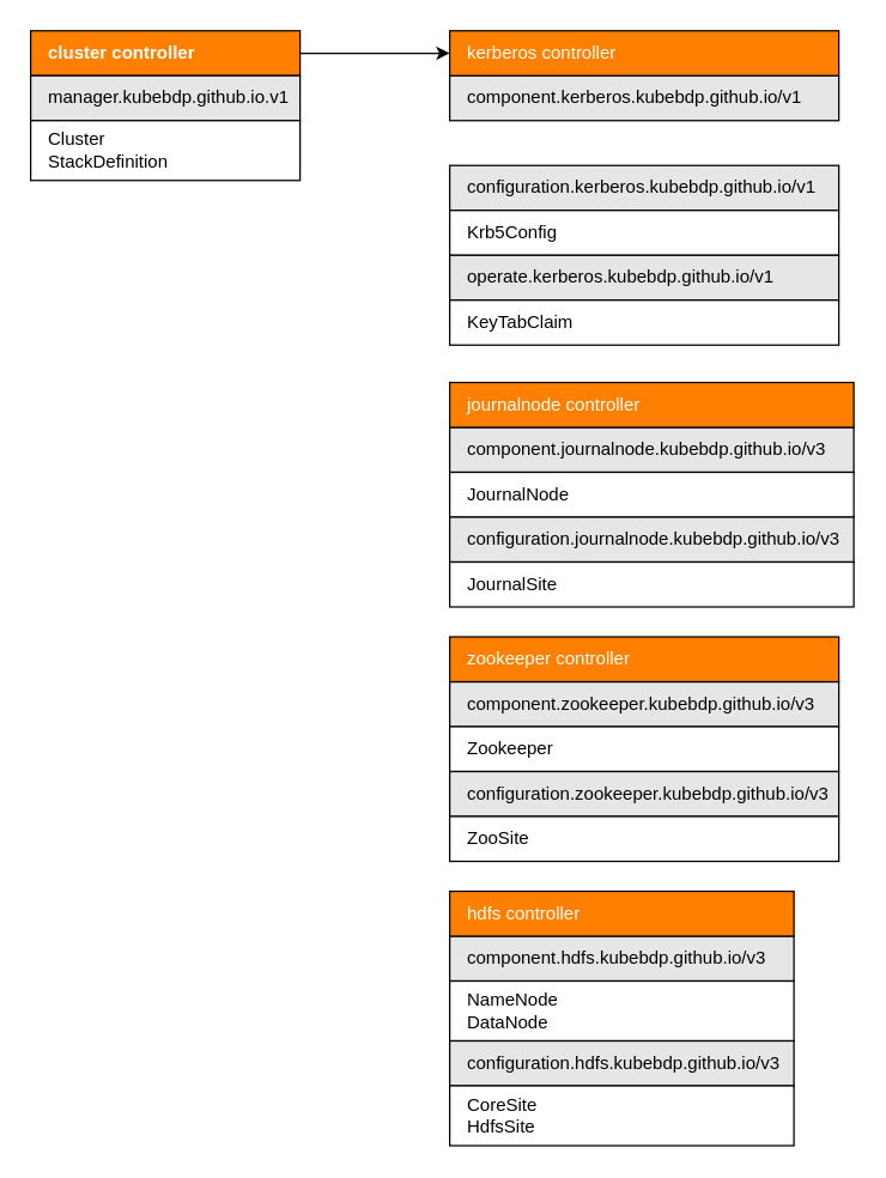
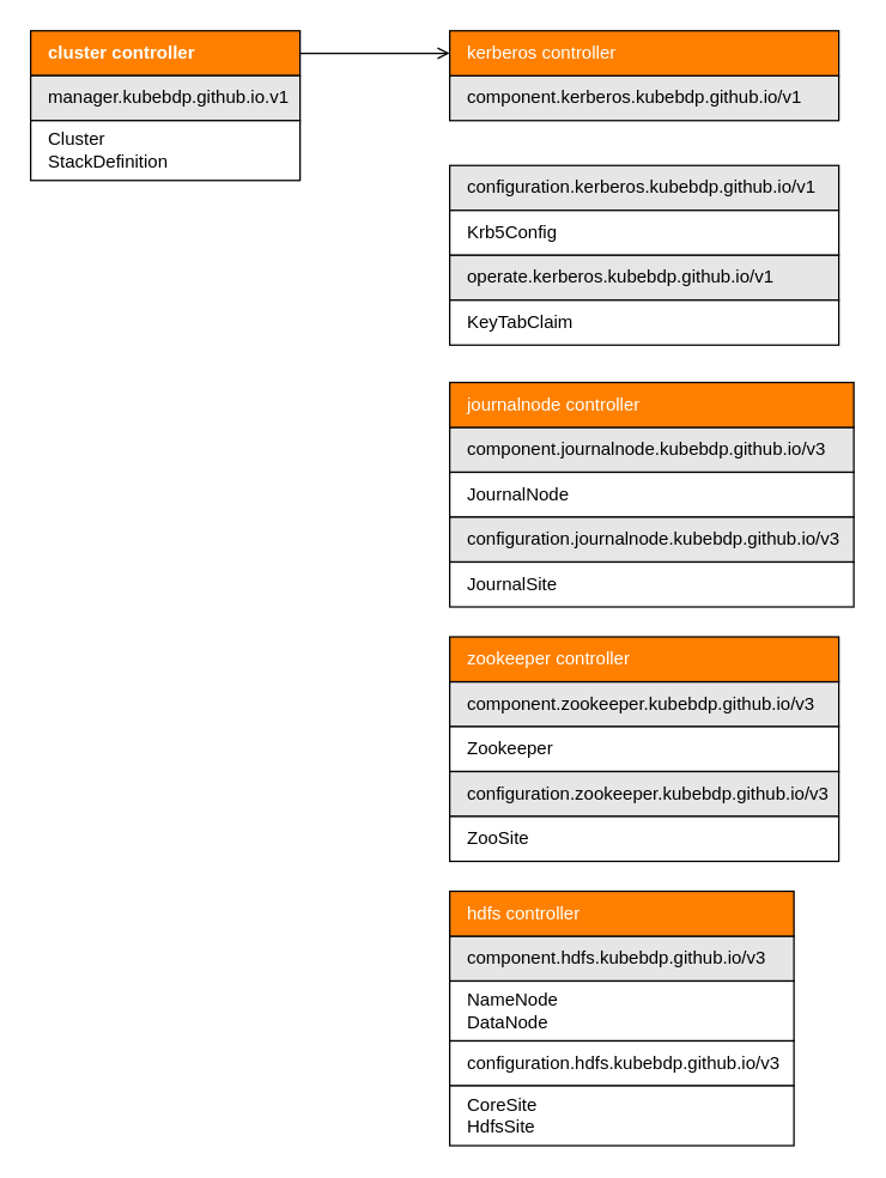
- <mxCell id="14" value="" style="endArrow=classic;html=1;fontColor=#000000;exitX=1;exitY=0.5;exitDx=0;exitDy=0;entryX=0;entryY=0.5;entryDx=0;entryDy=0;" edge="1" parent="1" source="2" target="18"><mxGeometry width="50" height="50" relative="1" as="geometry"><mxPoint x="30" y="375" as="sourcePoint" /><mxPoint x="80" y="325" as="targetPoint" /></mxGeometry></mxCell>
+ <mxCell id="14" value="" style="endArrow=open;html=1;fontColor=#000000;exitX=1;exitY=0.5;exitDx=0;exitDy=0;entryX=0;entryY=0.5;entryDx=0;entryDy=0;" edge="1" parent="1" source="2" target="18"><mxGeometry width="50" height="50" relative="1" as="geometry"><mxPoint x="30" y="375" as="sourcePoint" /><mxPoint x="80" y="325" as="targetPoint" /></mxGeometry></mxCell>
- <mxCell id="8" value="configuration.hdfs.kubebdp.github.io/v3" style="rounded=0;whiteSpace=wrap;html=1;align=left;spacingLeft=10;spacingRight=10;fillColor=#E6E6E6;" vertex="1" parent="1"><mxGeometry x="300" y="695" width="230" height="30" as="geometry" /></mxCell>
+ <mxCell id="8" value="configuration.hdfs.kubebdp.github.io/v3" style="rounded=0;whiteSpace=wrap;html=1;align=left;spacingLeft=10;spacingRight=10;fillColor=#ffffff;" vertex="1" parent="1"><mxGeometry x="300" y="695" width="230" height="30" as="geometry" /></mxCell>
